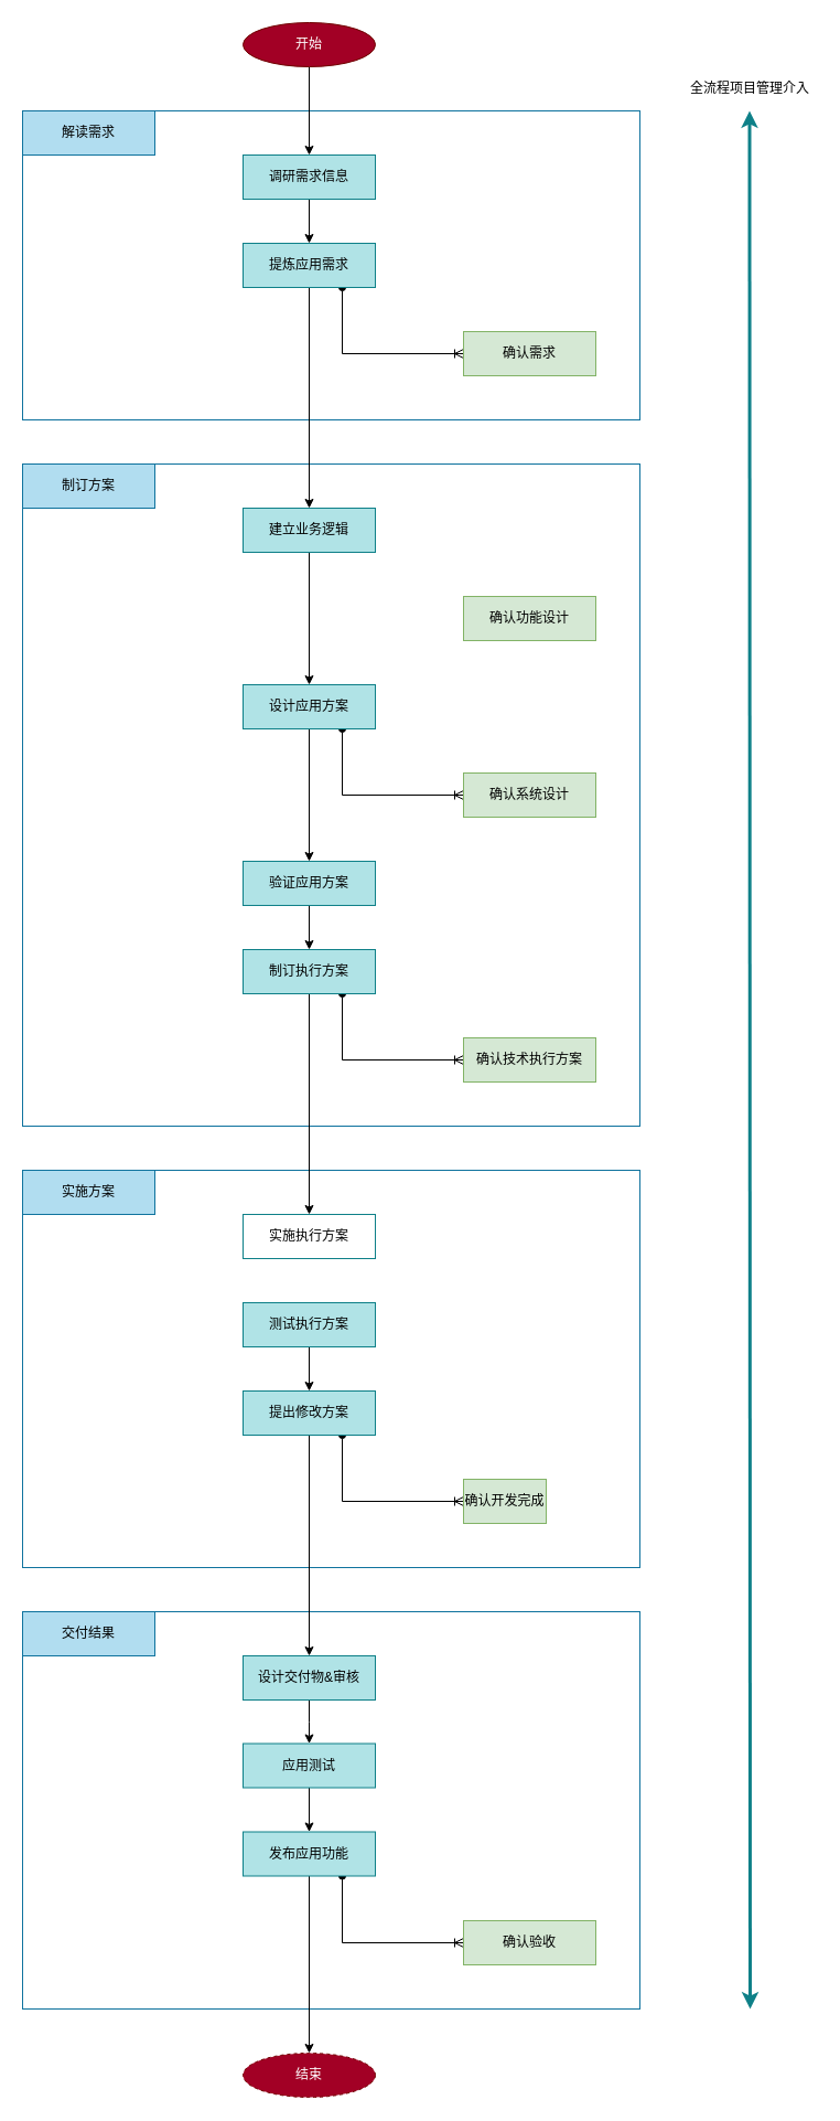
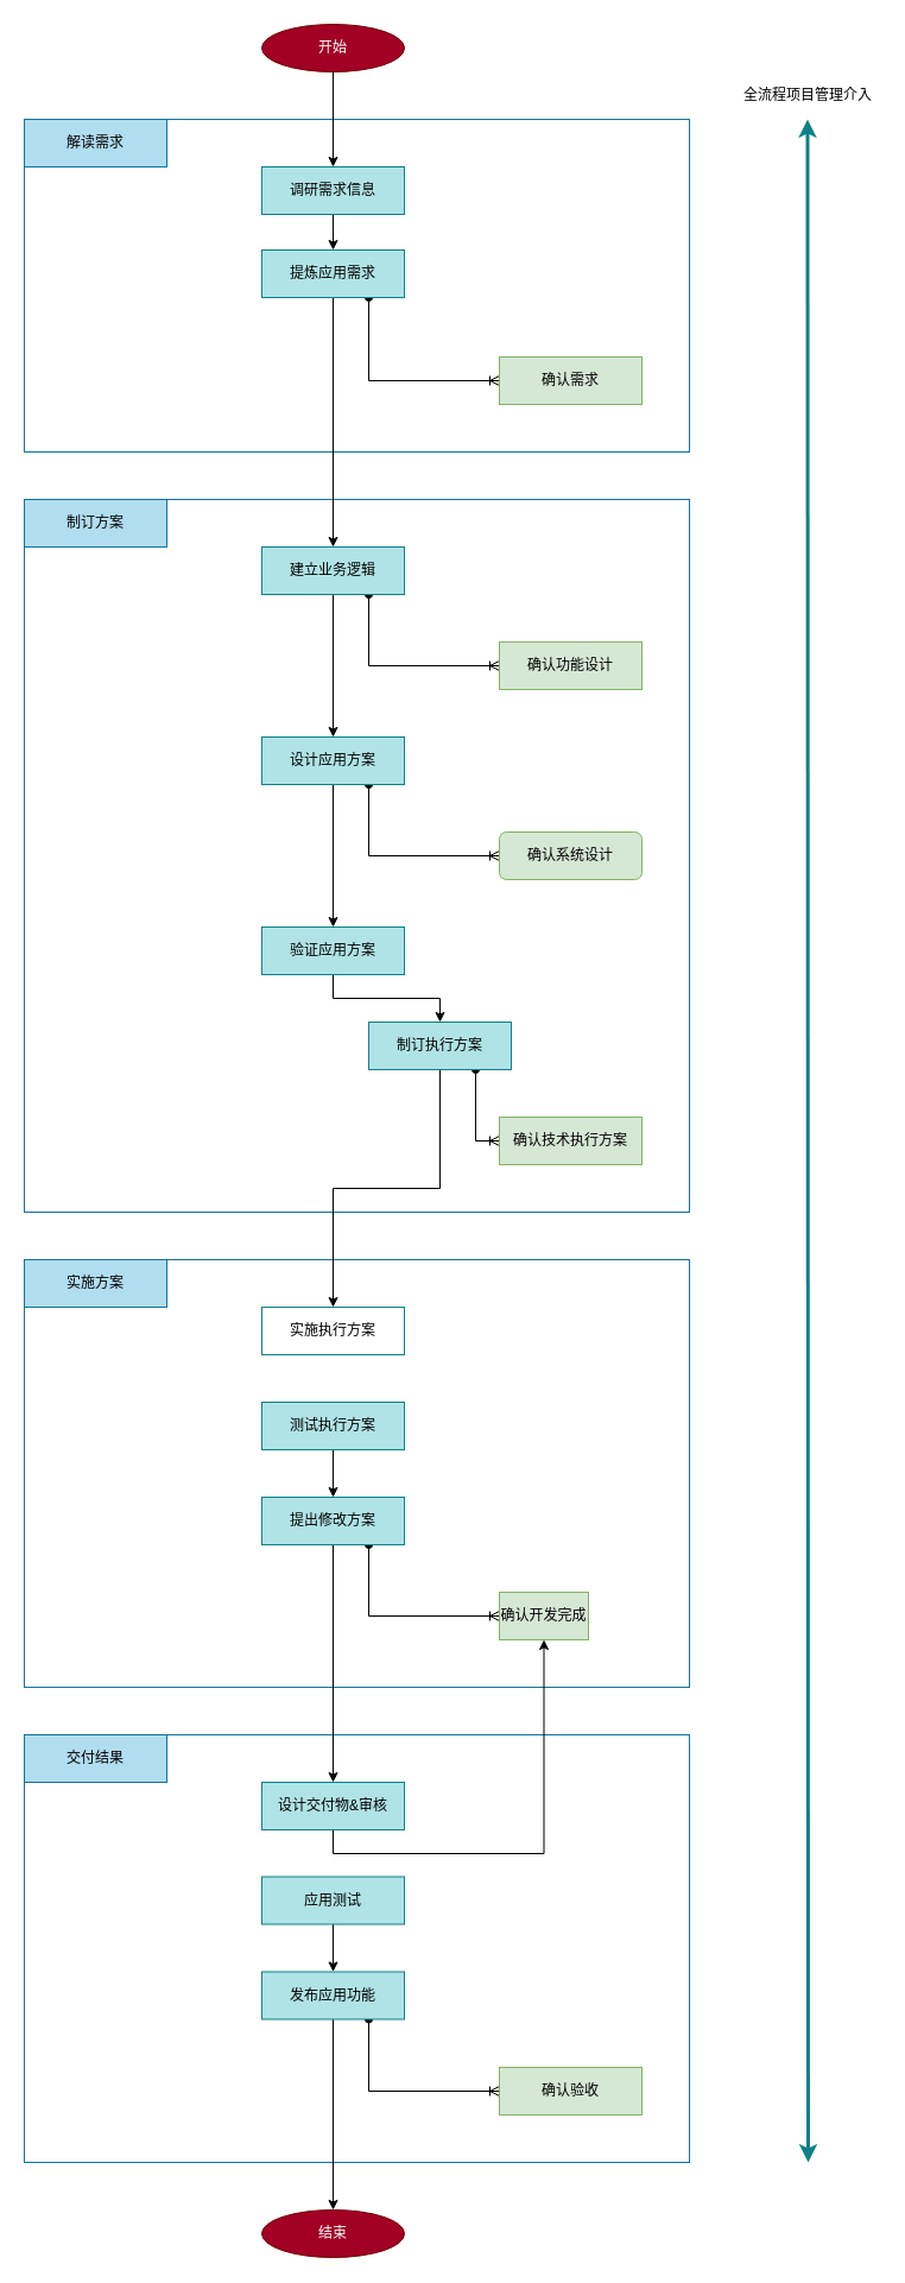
- <mxCell id="14" value="提炼应用需求" style="rounded=0;whiteSpace=wrap;html=1;fillColor=#b0e3e6;strokeColor=#0e8088;" parent="1" vertex="1"><mxGeometry x="220" y="220" width="120" height="40" as="geometry" /></mxCell>
+ <mxCell id="14" value="提炼应用需求" style="rounded=0;whiteSpace=wrap;html=1;fillColor=#b0e3e6;strokeColor=#0e8088;" parent="1" vertex="1"><mxGeometry x="220" y="210" width="120" height="40" as="geometry" /></mxCell>
+ <mxCell id="16" style="edgeStyle=orthogonalEdgeStyle;rounded=0;orthogonalLoop=1;jettySize=auto;html=1;exitX=0.75;exitY=1;exitDx=0;exitDy=0;entryX=0;entryY=0.5;entryDx=0;entryDy=0;startArrow=oval;startFill=1;endArrow=ERoneToMany;endFill=0;" edge="1" parent="1" source="17" target="40"><mxGeometry relative="1" as="geometry" /></mxCell>
- <mxCell id="41" value="确认系统设计" style="rounded=0;whiteSpace=wrap;html=1;fillColor=#d5e8d4;strokeColor=#82b366;" parent="1" vertex="1"><mxGeometry x="420" y="700" width="120" height="40" as="geometry" /></mxCell>
+ <mxCell id="41" value="确认系统设计" style="whiteSpace=wrap;html=1;fillColor=#d5e8d4;strokeColor=#82b366;rounded=1;" parent="1" vertex="1"><mxGeometry x="420" y="700" width="120" height="40" as="geometry" /></mxCell>
- <mxCell id="25" value="制订执行方案" style="rounded=0;whiteSpace=wrap;html=1;fillColor=#b0e3e6;strokeColor=#0e8088;" parent="1" vertex="1"><mxGeometry x="220" y="860" width="120" height="40" as="geometry" /></mxCell>
+ <mxCell id="25" value="制订执行方案" style="rounded=0;whiteSpace=wrap;html=1;fillColor=#b0e3e6;strokeColor=#0e8088;" parent="1" vertex="1"><mxGeometry x="310" y="860" width="120" height="40" as="geometry" /></mxCell>
- <mxCell id="32" style="edgeStyle=orthogonalEdgeStyle;rounded=0;orthogonalLoop=1;jettySize=auto;html=1;exitX=0.5;exitY=1;exitDx=0;exitDy=0;" edge="1" parent="1" source="33" target="35"><mxGeometry relative="1" as="geometry" /></mxCell>
+ <mxCell id="32" style="edgeStyle=orthogonalEdgeStyle;rounded=0;orthogonalLoop=1;jettySize=auto;html=1;exitX=0.5;exitY=1;exitDx=0;exitDy=0;" edge="1" parent="1" source="33" target="43"><mxGeometry relative="1" as="geometry" /></mxCell>
- <mxCell id="49" value="结束" style="ellipse;whiteSpace=wrap;html=1;fillColor=#a20025;strokeColor=#6F0000;fontColor=#ffffff;dashed=1;" vertex="1" parent="1"><mxGeometry x="220" y="1860" width="120" height="40" as="geometry" /></mxCell>
+ <mxCell id="49" value="结束" style="ellipse;whiteSpace=wrap;html=1;fillColor=#a20025;strokeColor=#6F0000;fontColor=#ffffff;" vertex="1" parent="1"><mxGeometry x="220" y="1860" width="120" height="40" as="geometry" /></mxCell>
